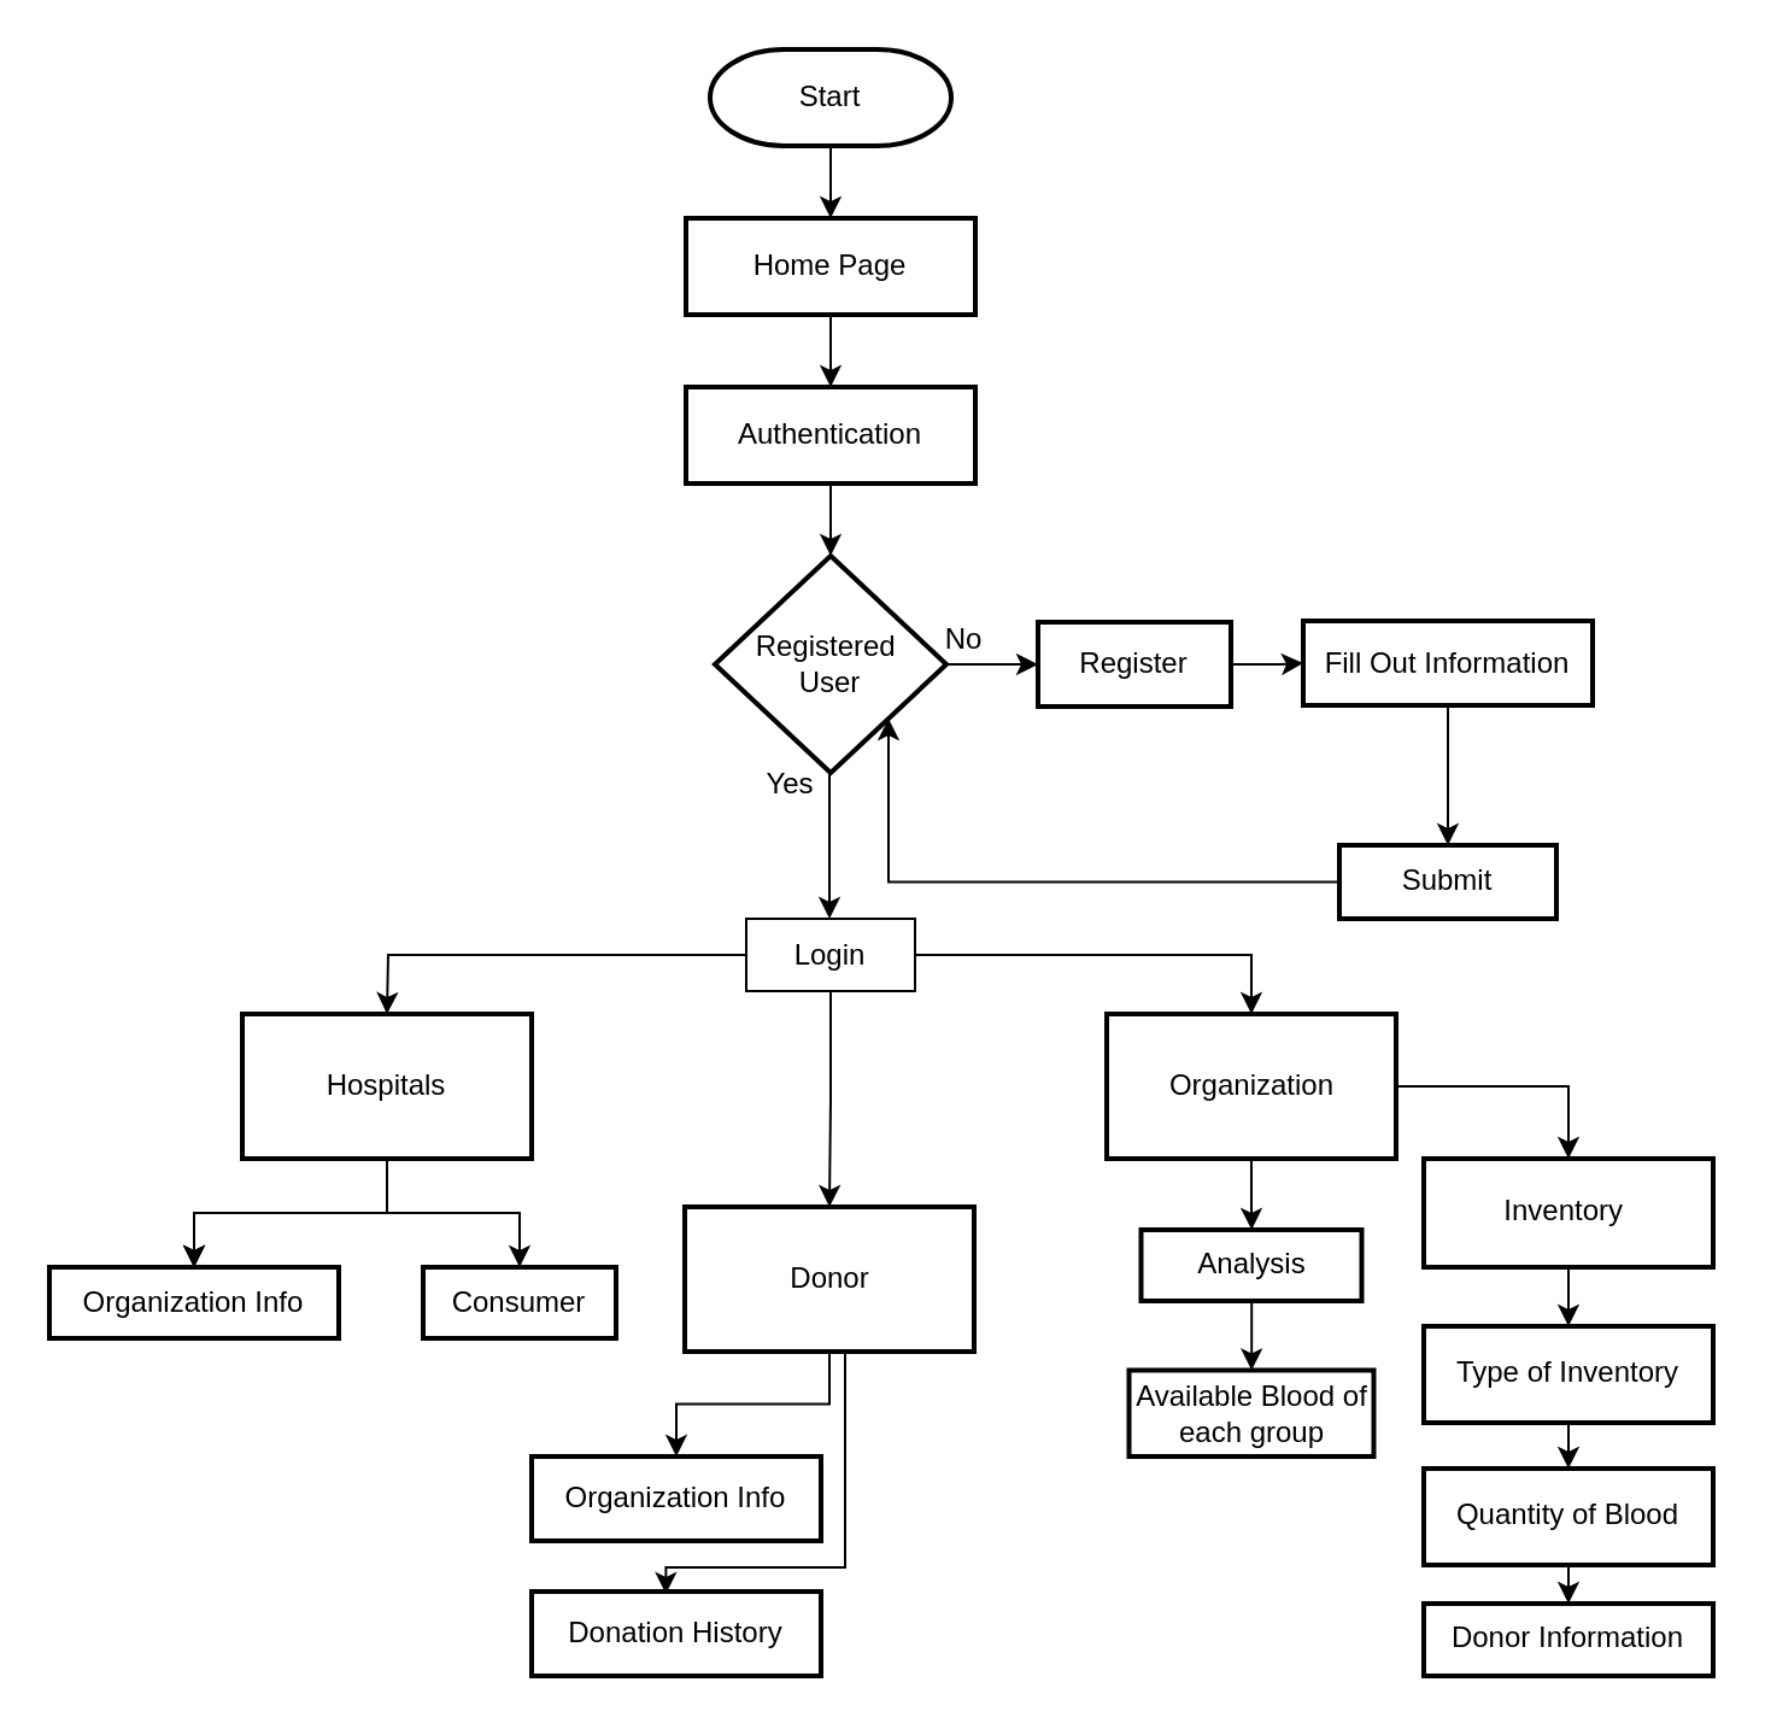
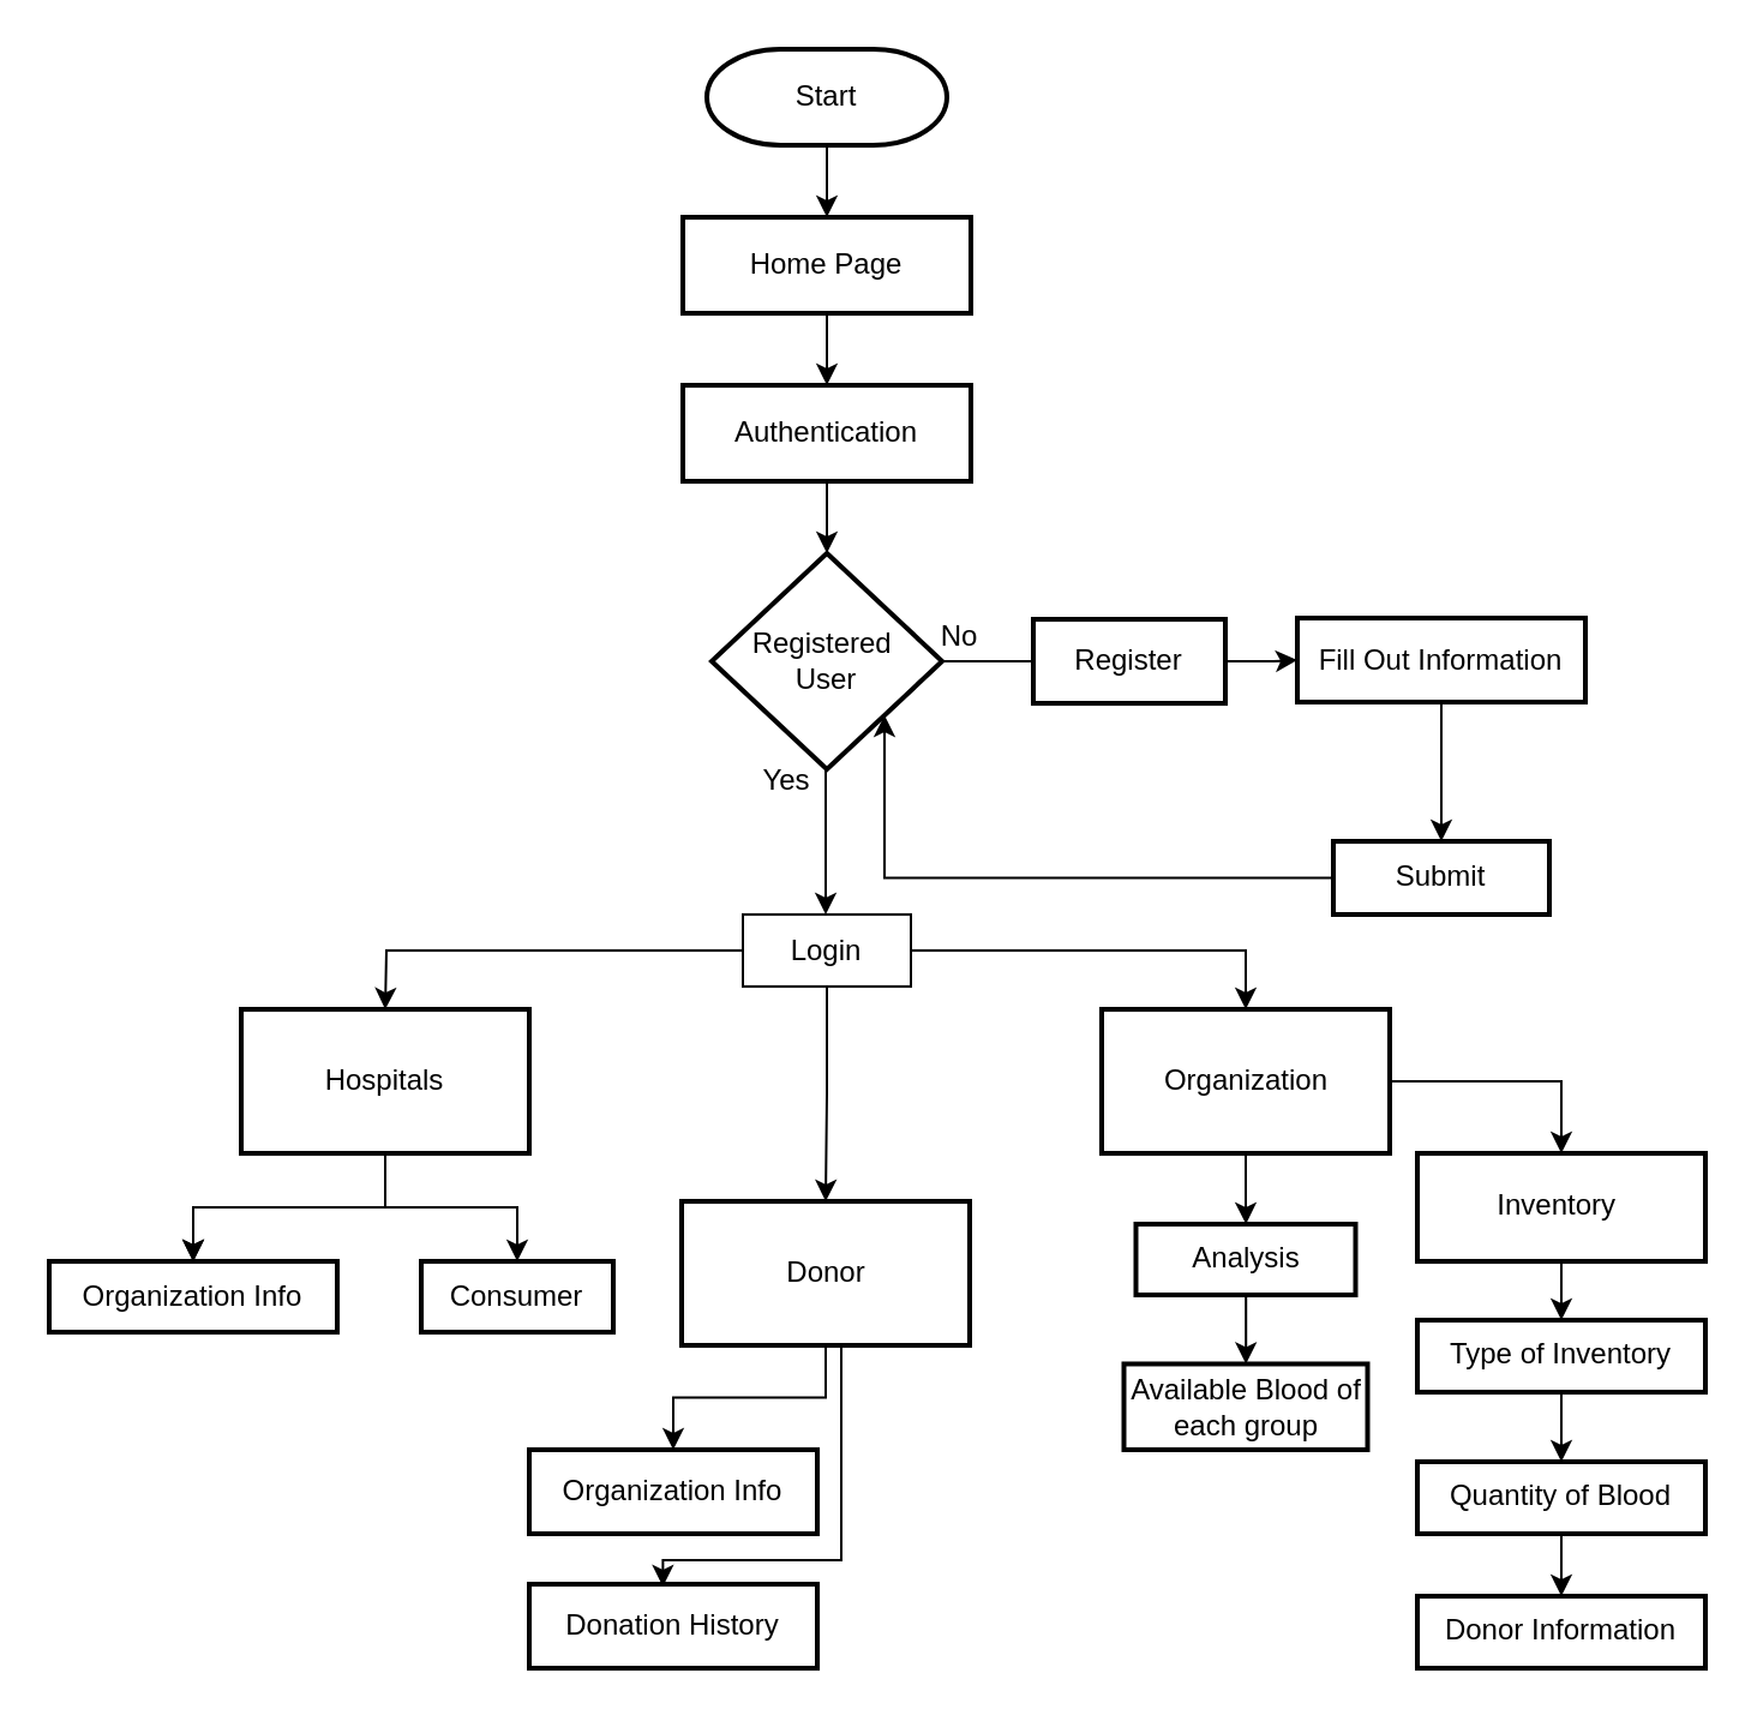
- <mxCell id="8" value="" style="edgeStyle=orthogonalEdgeStyle;rounded=0;orthogonalLoop=1;jettySize=auto;html=1;" edge="1" parent="1" source="10" target="12"><mxGeometry relative="1" as="geometry" /></mxCell>
+ <mxCell id="8" value="" style="edgeStyle=orthogonalEdgeStyle;rounded=0;orthogonalLoop=1;jettySize=auto;html=1;endArrow=none;" edge="1" parent="1" source="10" target="12"><mxGeometry relative="1" as="geometry" /></mxCell>
- <mxCell id="30" value="Type of Inventory" style="whiteSpace=wrap;html=1;strokeWidth=2;" vertex="1" parent="1"><mxGeometry x="590" y="549.49" width="120" height="40" as="geometry" /></mxCell>
+ <mxCell id="30" value="Type of Inventory" style="whiteSpace=wrap;html=1;strokeWidth=2;" vertex="1" parent="1"><mxGeometry x="590" y="549.49" width="120" height="30" as="geometry" /></mxCell>
- <mxCell id="32" value="Quantity of Blood" style="whiteSpace=wrap;html=1;strokeWidth=2;" vertex="1" parent="1"><mxGeometry x="590" y="608.49" width="120" height="40" as="geometry" /></mxCell>
+ <mxCell id="32" value="Quantity of Blood" style="whiteSpace=wrap;html=1;strokeWidth=2;" vertex="1" parent="1"><mxGeometry x="590" y="608.49" width="120" height="30" as="geometry" /></mxCell>
